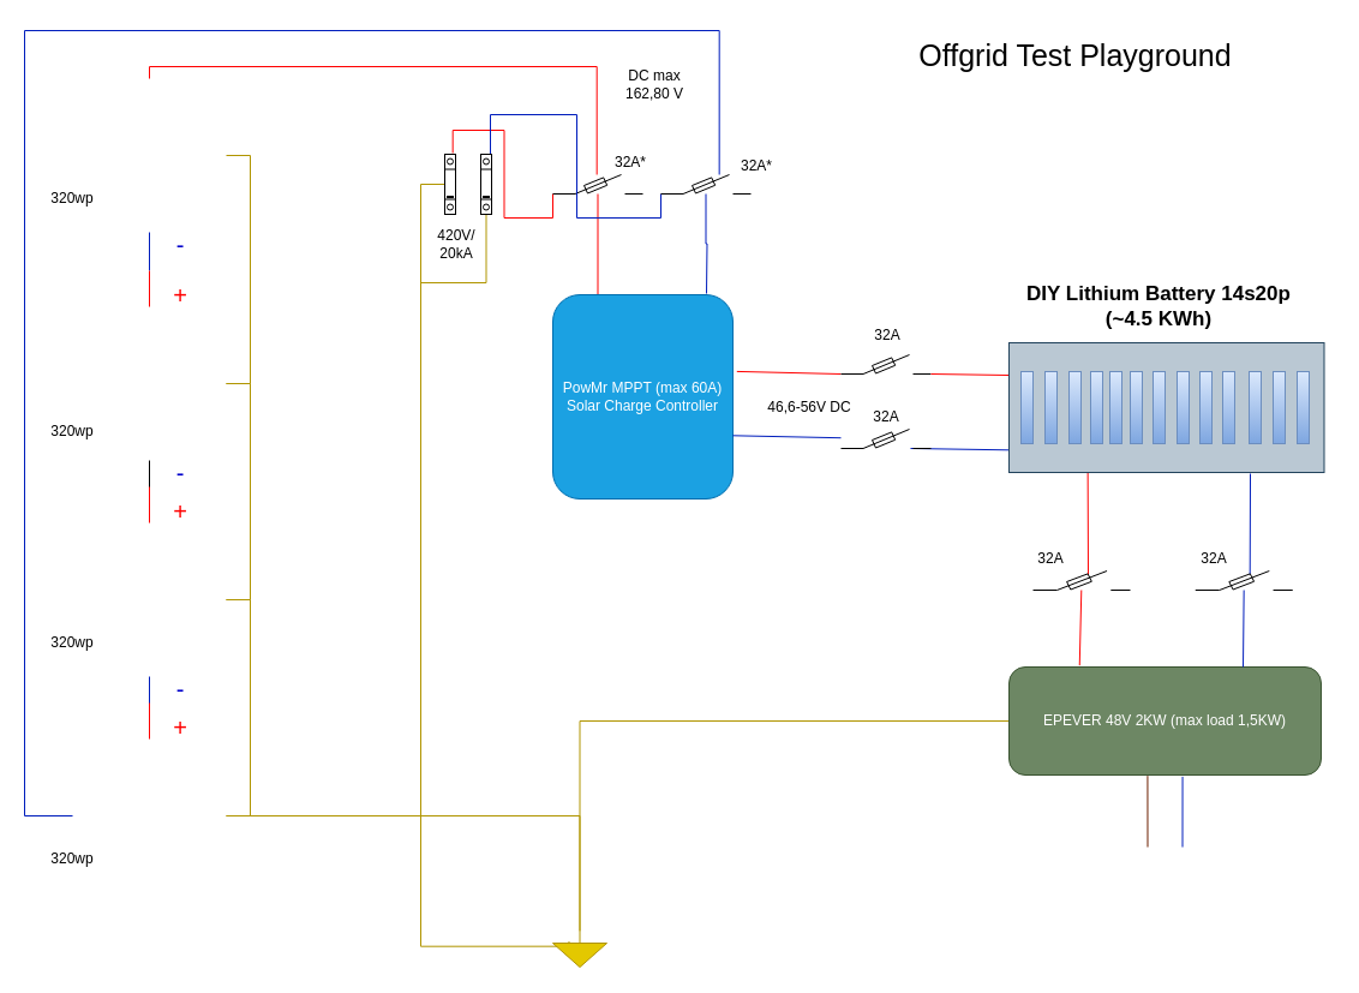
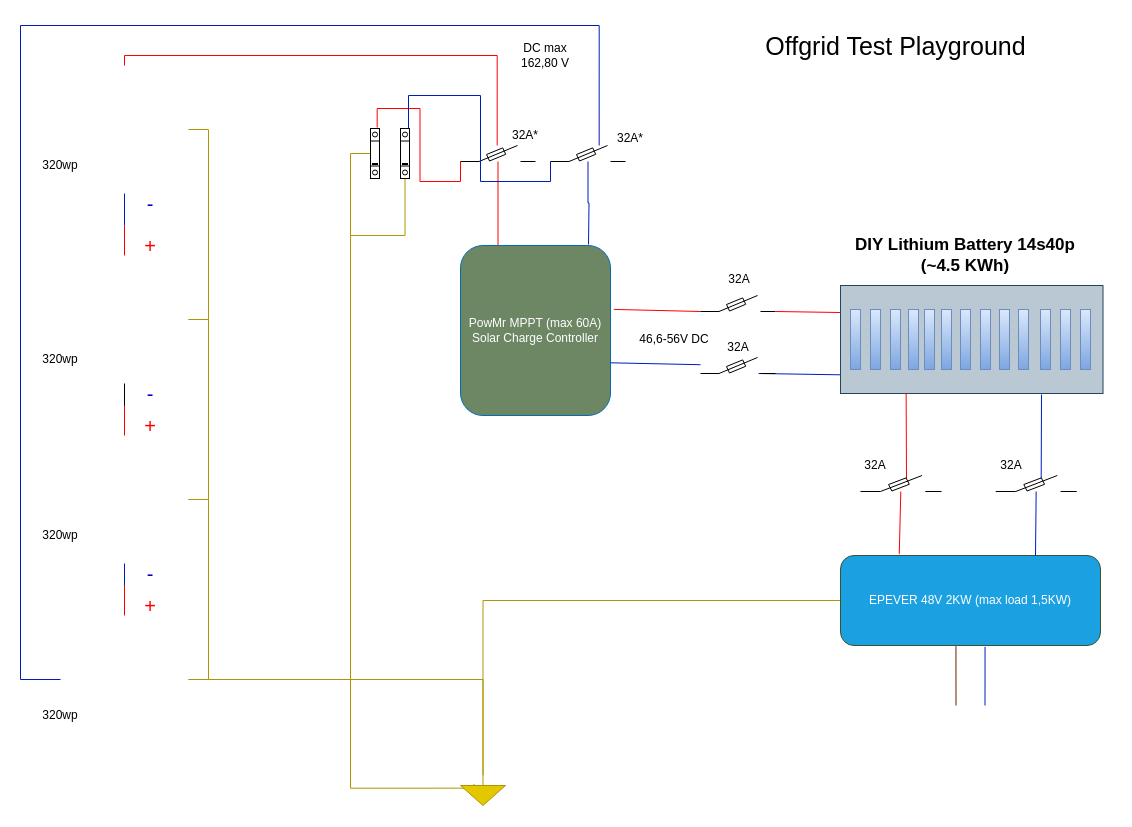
- <mxCell id="60" value="DC max &lt;br&gt;162,80 V" style="text;html=1;strokeColor=none;fillColor=none;align=center;verticalAlign=middle;whiteSpace=wrap;rounded=0;" parent="1" vertex="1"><mxGeometry x="490" y="60" width="110" height="20" as="geometry" /></mxCell>
+ <mxCell id="60" value="DC max &lt;br&gt;162,80 V" style="text;html=1;strokeColor=none;fillColor=none;align=center;verticalAlign=middle;whiteSpace=wrap;rounded=0;" parent="1" vertex="1"><mxGeometry x="490" y="45" width="110" height="20" as="geometry" /></mxCell>
- <mxCell id="72" value="420V/&lt;br&gt;20kA" style="text;html=1;strokeColor=none;fillColor=none;align=center;verticalAlign=middle;whiteSpace=wrap;rounded=0;" vertex="1" parent="1"><mxGeometry x="360" y="193" width="40" height="20" as="geometry" /></mxCell>
- <mxCell id="62" value="&lt;b&gt;&lt;font style=&quot;font-size: 17px&quot;&gt;DIY Lithium Battery 14s20p&lt;br&gt;(~4.5 KWh)&lt;br&gt;&lt;/font&gt;&lt;/b&gt;" style="text;html=1;strokeColor=none;fillColor=none;align=center;verticalAlign=middle;whiteSpace=wrap;rounded=0;" parent="1" vertex="1"><mxGeometry x="820" y="244.5" width="290" height="20" as="geometry" /></mxCell>
+ <mxCell id="62" value="&lt;b&gt;&lt;font style=&quot;font-size: 17px&quot;&gt;DIY Lithium Battery 14s40p&lt;br&gt;(~4.5 KWh)&lt;br&gt;&lt;/font&gt;&lt;/b&gt;" style="text;html=1;strokeColor=none;fillColor=none;align=center;verticalAlign=middle;whiteSpace=wrap;rounded=0;" parent="1" vertex="1"><mxGeometry x="820" y="244.5" width="290" height="20" as="geometry" /></mxCell>
- <mxCell id="24" value="PowMr MPPT (max 60A)&lt;br&gt;Solar Charge Controller" style="rounded=1;whiteSpace=wrap;html=1;fillColor=#1ba1e2;strokeColor=#006EAF;fontColor=#ffffff;" parent="1" vertex="1"><mxGeometry x="460" y="245" width="150" height="170" as="geometry" /></mxCell>
+ <mxCell id="24" value="PowMr MPPT (max 60A)&lt;br&gt;Solar Charge Controller" style="rounded=1;whiteSpace=wrap;html=1;fillColor=#6d8764;strokeColor=#006EAF;fontColor=#ffffff;" parent="1" vertex="1"><mxGeometry x="460" y="245" width="150" height="170" as="geometry" /></mxCell>
- <mxCell id="40" value="EPEVER 48V 2KW (max load 1,5KW)" style="rounded=1;whiteSpace=wrap;html=1;fillColor=#6d8764;strokeColor=#3A5431;fontColor=#ffffff;" parent="1" vertex="1"><mxGeometry x="840" y="555" width="260" height="90" as="geometry" /></mxCell>
+ <mxCell id="40" value="EPEVER 48V 2KW (max load 1,5KW)" style="rounded=1;whiteSpace=wrap;html=1;fillColor=#1ba1e2;strokeColor=#3A5431;fontColor=#ffffff;" parent="1" vertex="1"><mxGeometry x="840" y="555" width="260" height="90" as="geometry" /></mxCell>
